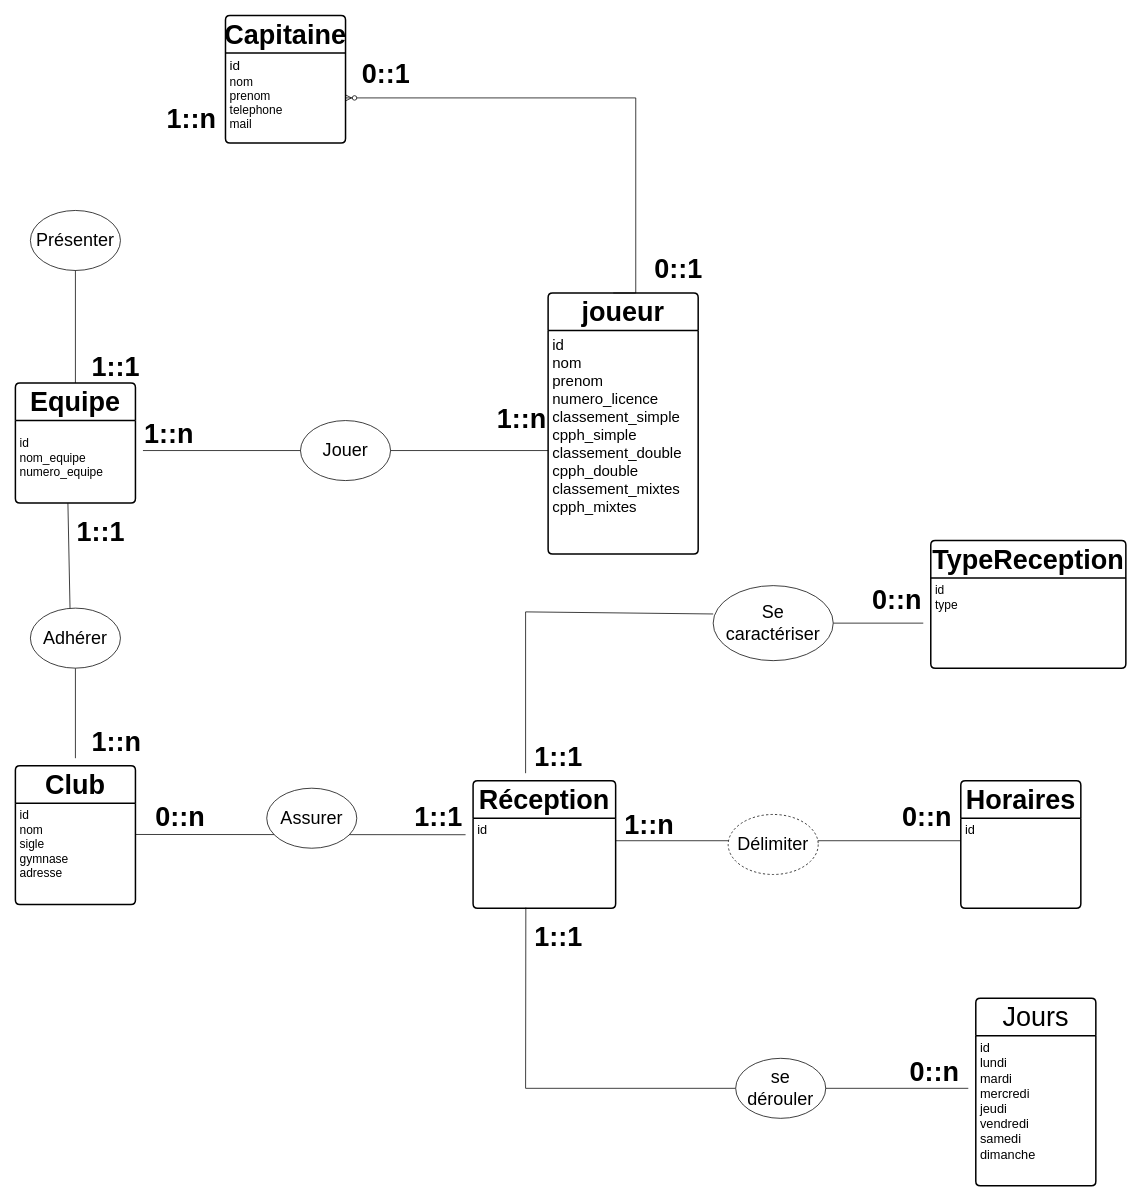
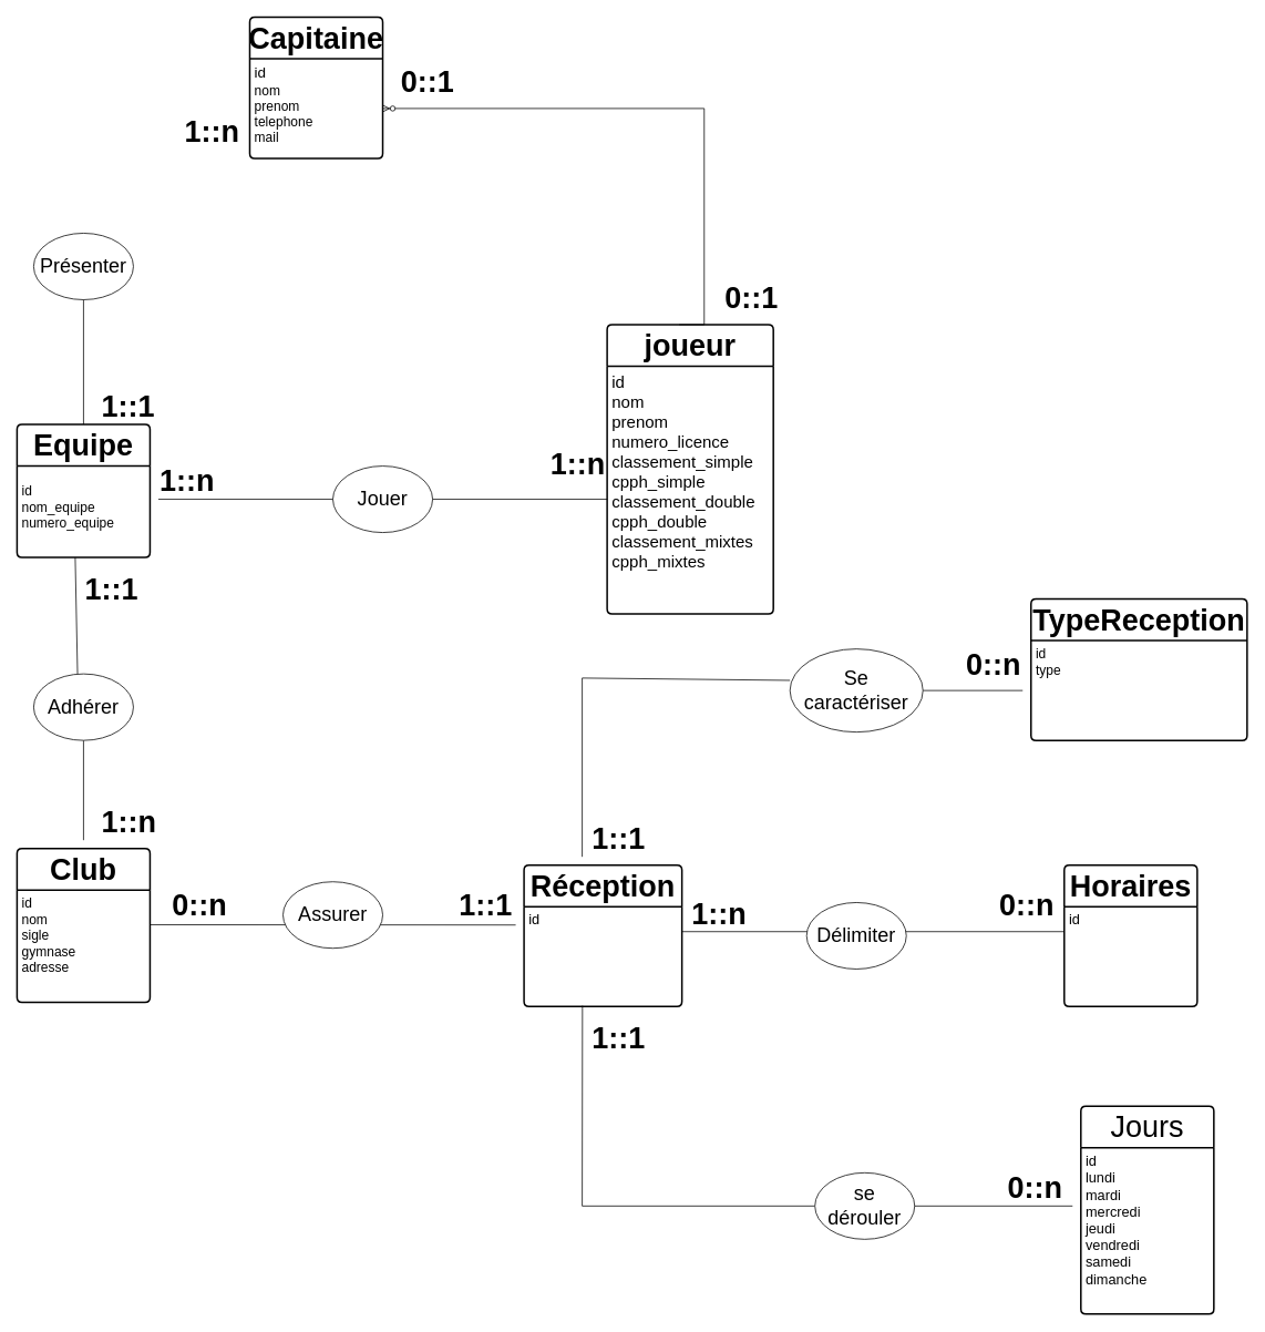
- <mxCell id="33" value="&lt;font style=&quot;font-size: 24px;&quot;&gt;Assurer&lt;/font&gt;" style="ellipse;whiteSpace=wrap;html=1;" vertex="1" parent="1"><mxGeometry x="355" y="1050" width="120" height="80" as="geometry" /></mxCell>
+ <mxCell id="33" value="&lt;font style=&quot;font-size: 24px;&quot;&gt;Assurer&lt;/font&gt;" style="ellipse;whiteSpace=wrap;html=1;" vertex="1" parent="1"><mxGeometry x="340" y="1060" width="120" height="80" as="geometry" /></mxCell>
- <mxCell id="36" value="&lt;font style=&quot;font-size: 24px;&quot;&gt;Délimiter&lt;/font&gt;" style="ellipse;whiteSpace=wrap;html=1;dashed=1;" vertex="1" parent="1"><mxGeometry x="970" y="1085" width="120" height="80" as="geometry" /></mxCell>
+ <mxCell id="36" value="&lt;font style=&quot;font-size: 24px;&quot;&gt;Délimiter&lt;/font&gt;" style="ellipse;whiteSpace=wrap;html=1;" vertex="1" parent="1"><mxGeometry x="970" y="1085" width="120" height="80" as="geometry" /></mxCell>
